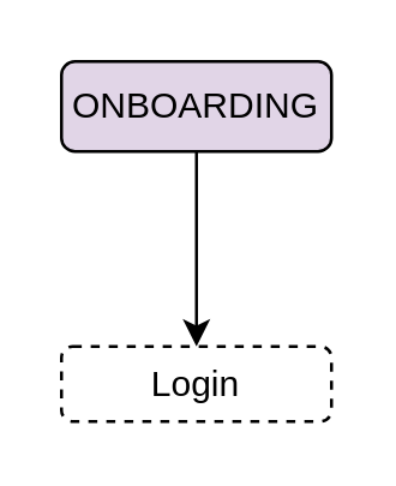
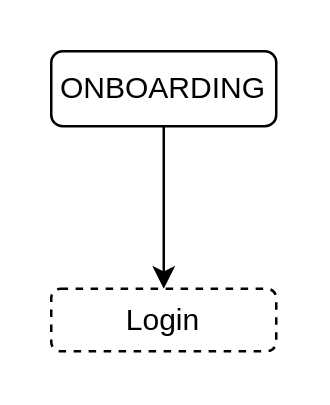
- <mxCell id="3" value="ONBOARDING" style="rounded=1;whiteSpace=wrap;html=1;fillColor=#e1d5e7;" vertex="1" parent="1"><mxGeometry x="20" y="20" width="90" height="30" as="geometry" /></mxCell>
+ <mxCell id="3" value="ONBOARDING" style="rounded=1;whiteSpace=wrap;html=1;" vertex="1" parent="1"><mxGeometry x="20" y="20" width="90" height="30" as="geometry" /></mxCell>
